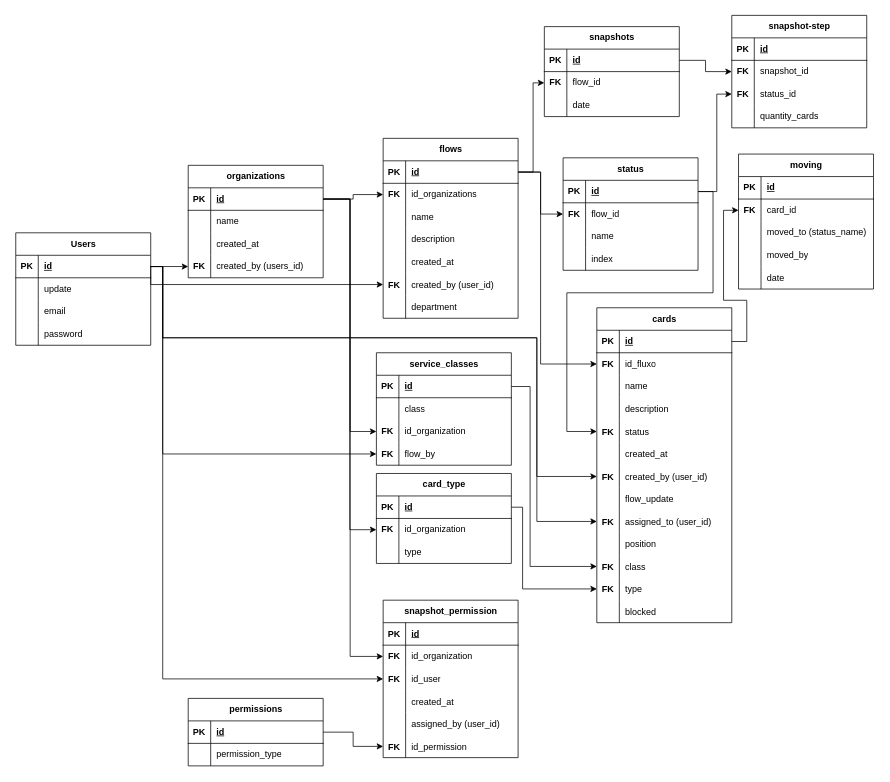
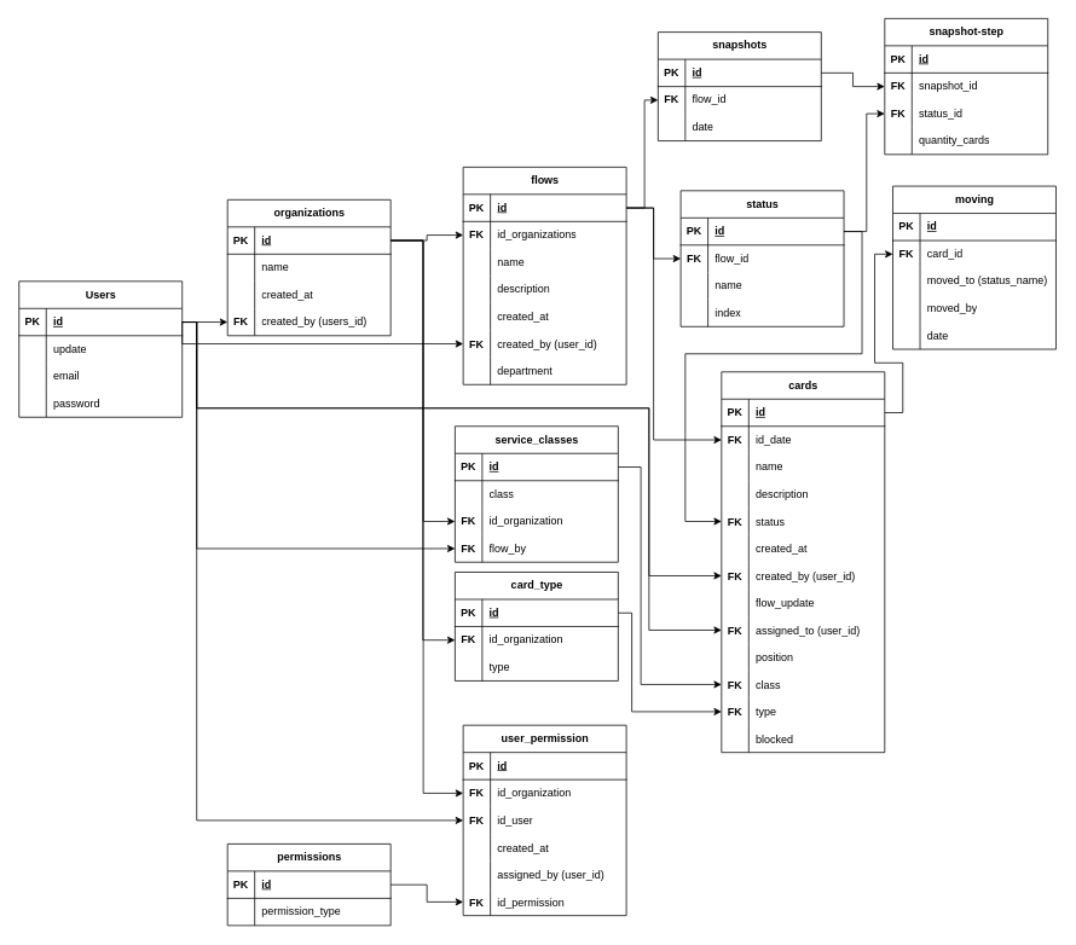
- <mxCell id="64" value="id_fluxo" style="shape=partialRectangle;connectable=0;fillColor=none;top=0;left=0;bottom=0;right=0;align=left;spacingLeft=6;overflow=hidden;whiteSpace=wrap;html=1;" parent="62" vertex="1"><mxGeometry x="30" width="150" height="30" as="geometry"><mxRectangle width="150" height="30" as="alternateBounds" /></mxGeometry></mxCell>
+ <mxCell id="64" value="id_date" style="shape=partialRectangle;connectable=0;fillColor=none;top=0;left=0;bottom=0;right=0;align=left;spacingLeft=6;overflow=hidden;whiteSpace=wrap;html=1;" parent="62" vertex="1"><mxGeometry x="30" width="150" height="30" as="geometry"><mxRectangle width="150" height="30" as="alternateBounds" /></mxGeometry></mxCell>
- <mxCell id="139" value="snapshot_permission" style="shape=table;startSize=30;container=1;collapsible=1;childLayout=tableLayout;fixedRows=1;rowLines=0;fontStyle=1;align=center;resizeLast=1;html=1;" parent="1" vertex="1"><mxGeometry x="510" y="800" width="180" height="210" as="geometry" /></mxCell>
+ <mxCell id="139" value="user_permission" style="shape=table;startSize=30;container=1;collapsible=1;childLayout=tableLayout;fixedRows=1;rowLines=0;fontStyle=1;align=center;resizeLast=1;html=1;" parent="1" vertex="1"><mxGeometry x="510" y="800" width="180" height="210" as="geometry" /></mxCell>
